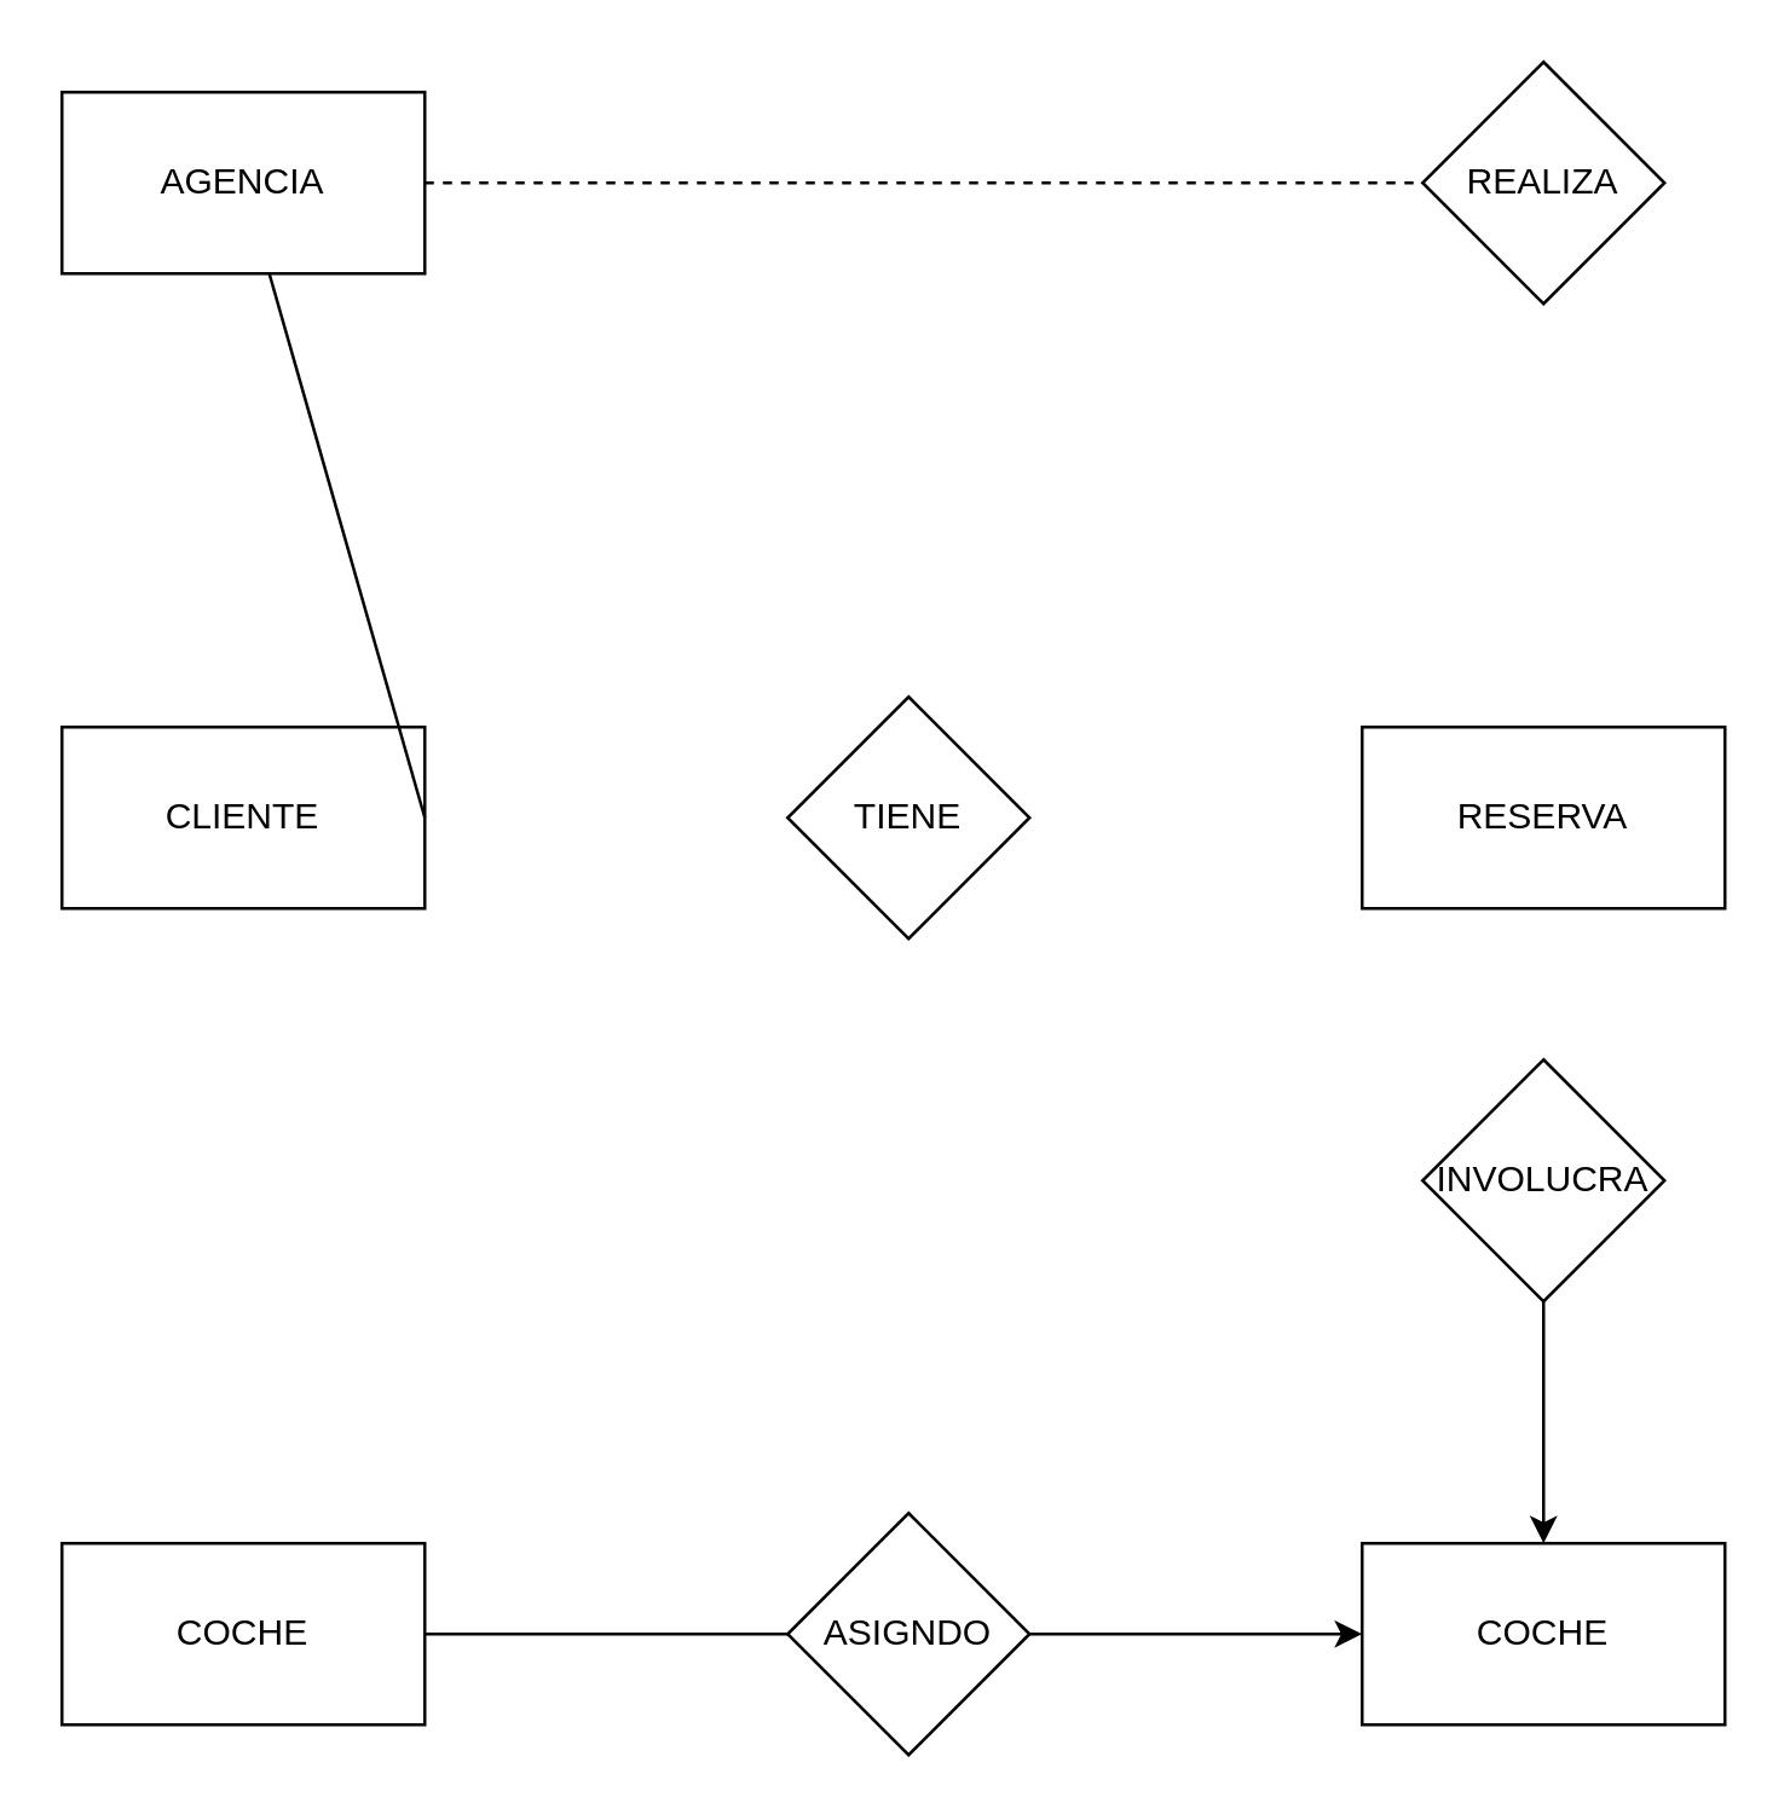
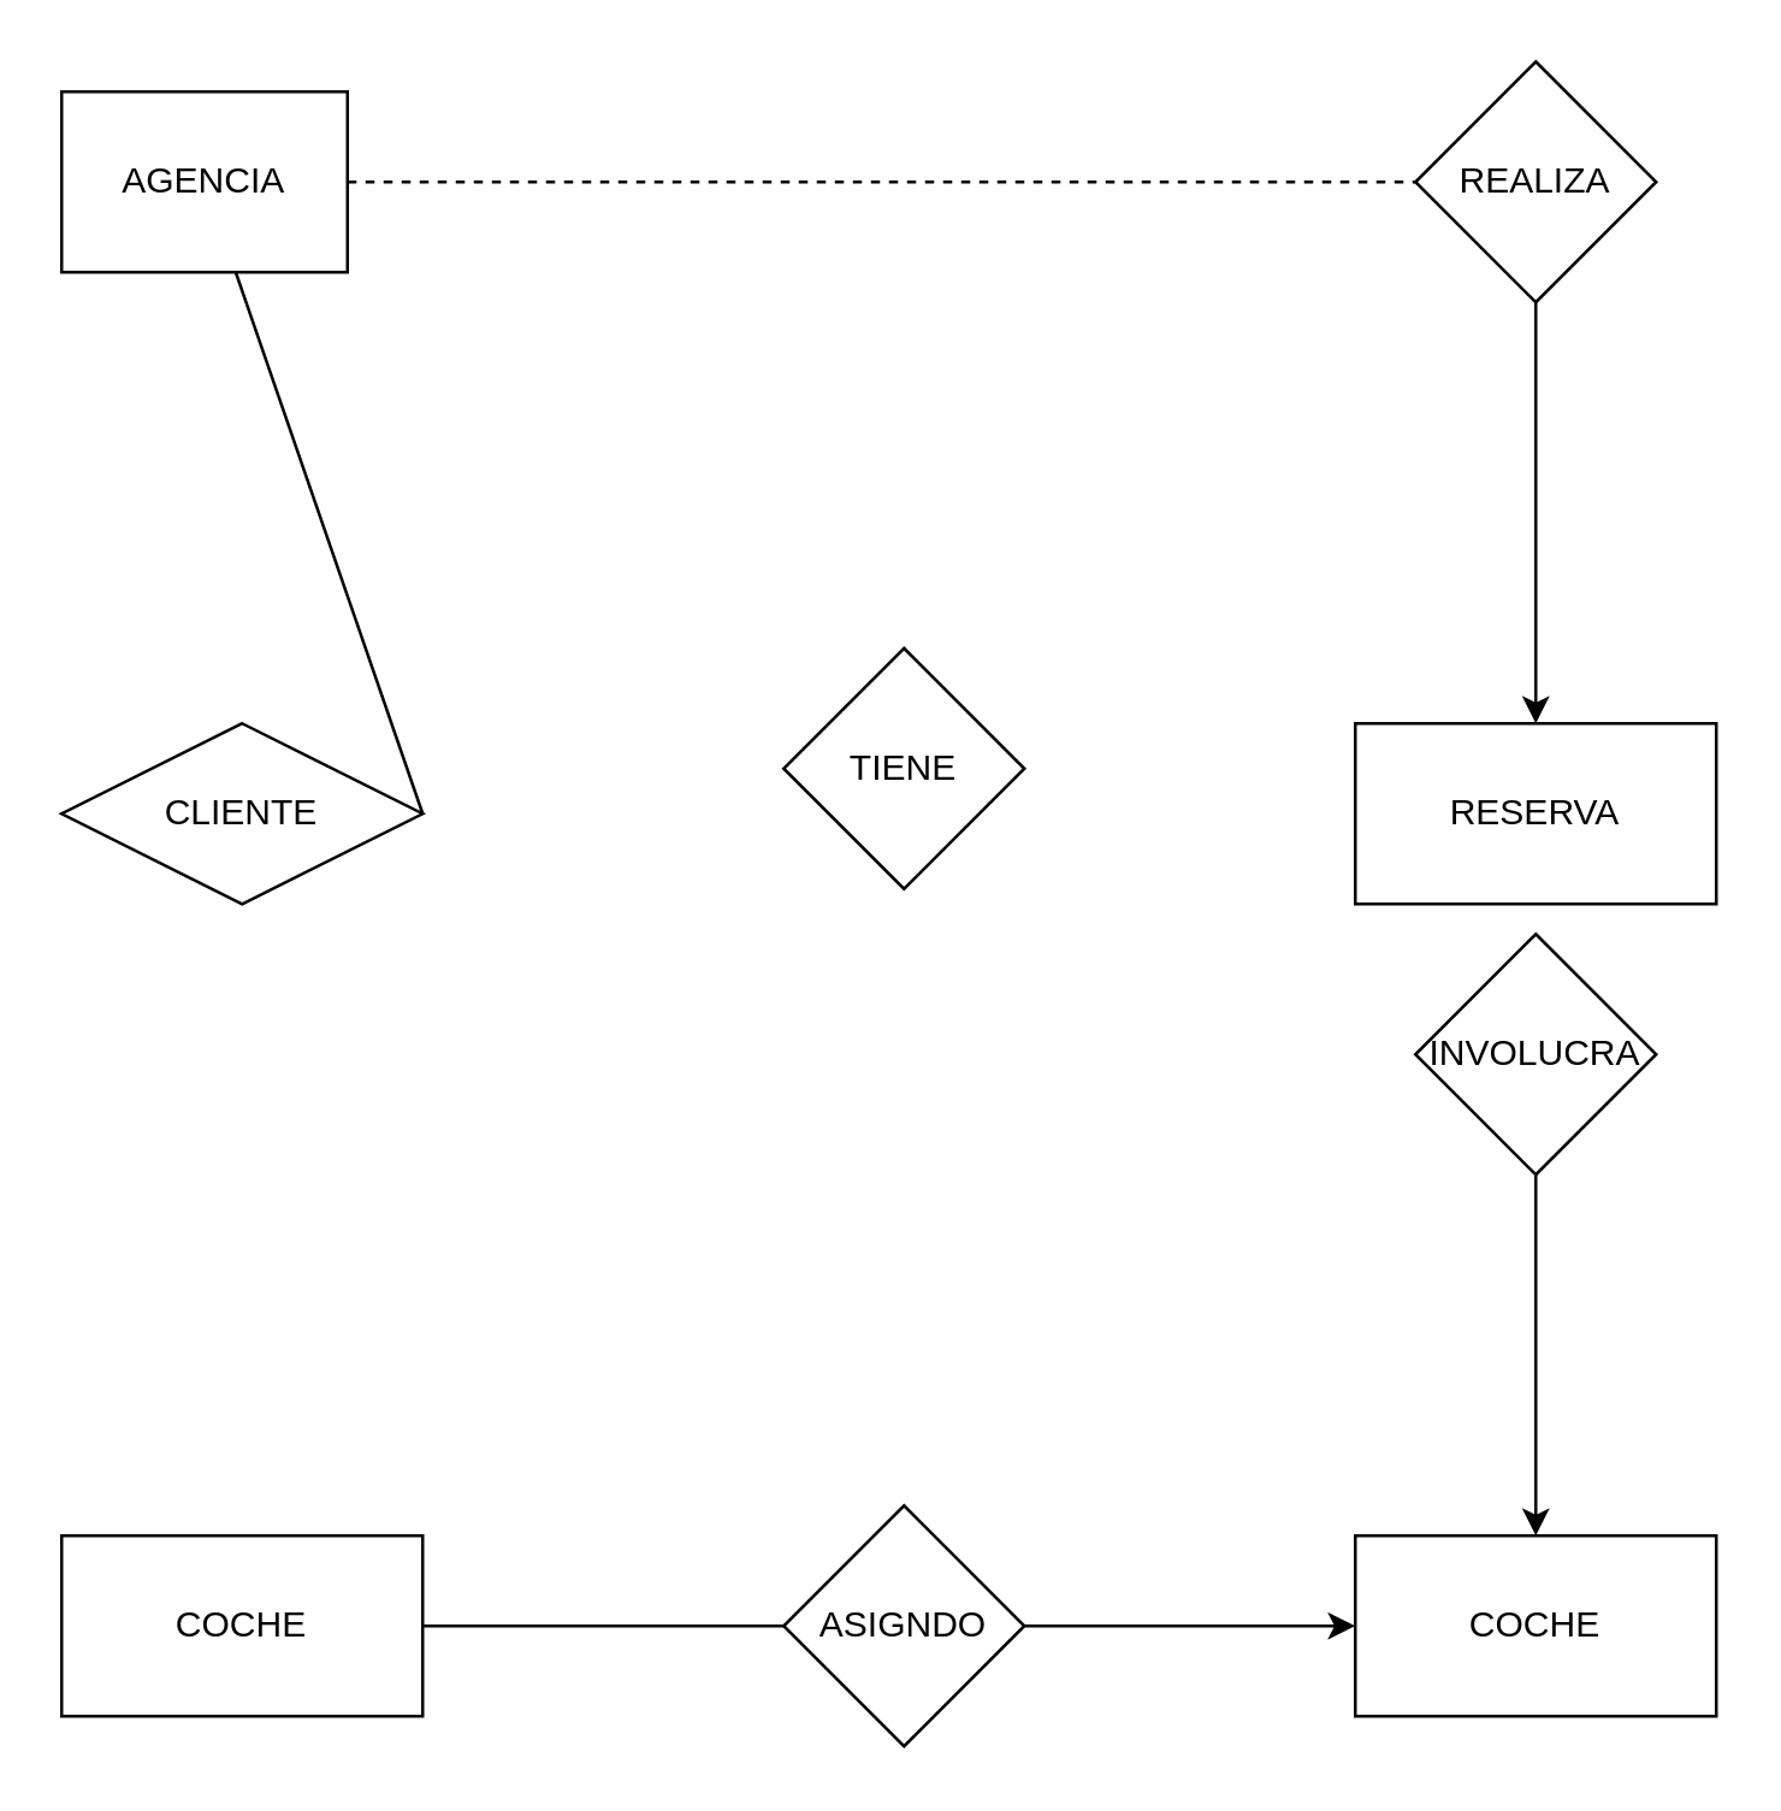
- <mxCell id="5" value="AGENCIA" style="rounded=0;whiteSpace=wrap;html=1;" parent="1" vertex="1"><mxGeometry x="20" y="30" width="120" height="60" as="geometry" /></mxCell>
+ <mxCell id="5" value="AGENCIA" style="rounded=0;whiteSpace=wrap;html=1;" parent="1" vertex="1"><mxGeometry x="20" y="30" width="95" height="60" as="geometry" /></mxCell>
+ <mxCell id="9" value="" style="endArrow=classic;html=1;rounded=0;exitX=0.5;exitY=1;exitDx=0;exitDy=0;" edge="1" parent="1" source="8" target="6"><mxGeometry width="50" height="50" relative="1" as="geometry"><mxPoint x="290" y="330" as="sourcePoint" /><mxPoint x="340" y="280" as="targetPoint" /></mxGeometry></mxCell>
- <mxCell id="4" value="CLIENTE" style="rounded=0;whiteSpace=wrap;html=1;" parent="1" vertex="1"><mxGeometry x="20" y="240" width="120" height="60" as="geometry" /></mxCell>
+ <mxCell id="4" value="CLIENTE" style="rhombus;whiteSpace=wrap;html=1;" parent="1" vertex="1"><mxGeometry x="20" y="240" width="120" height="60" as="geometry" /></mxCell>
- <mxCell id="15" value="TIENE" style="rhombus;whiteSpace=wrap;html=1;" vertex="1" parent="1"><mxGeometry x="260" y="230" width="80" height="80" as="geometry" /></mxCell>
+ <mxCell id="15" value="TIENE" style="rhombus;whiteSpace=wrap;html=1;" vertex="1" parent="1"><mxGeometry x="260" y="215" width="80" height="80" as="geometry" /></mxCell>
- <mxCell id="11" value="INVOLUCRA" style="rhombus;whiteSpace=wrap;html=1;" vertex="1" parent="1"><mxGeometry x="470" y="350" width="80" height="80" as="geometry" /></mxCell>
+ <mxCell id="11" value="INVOLUCRA" style="rhombus;whiteSpace=wrap;html=1;" vertex="1" parent="1"><mxGeometry x="470" y="310" width="80" height="80" as="geometry" /></mxCell>
